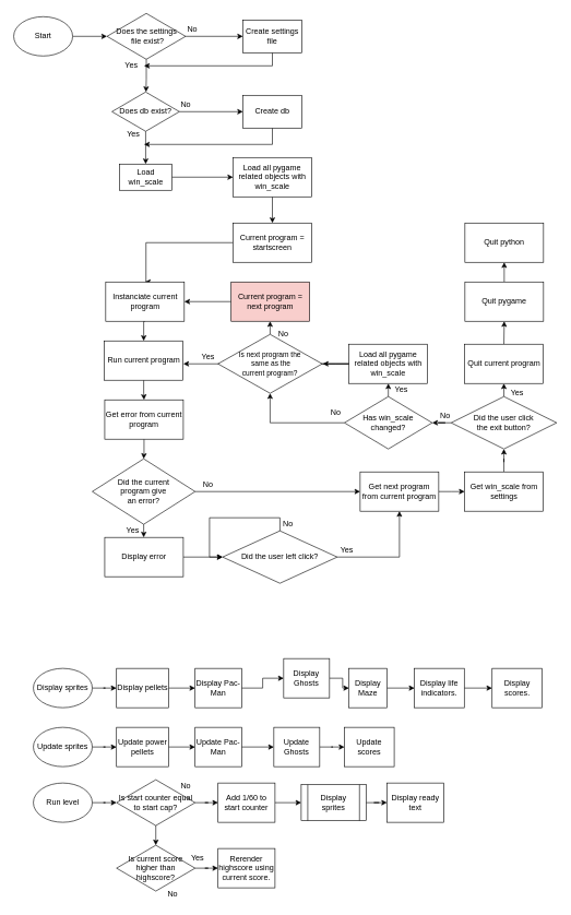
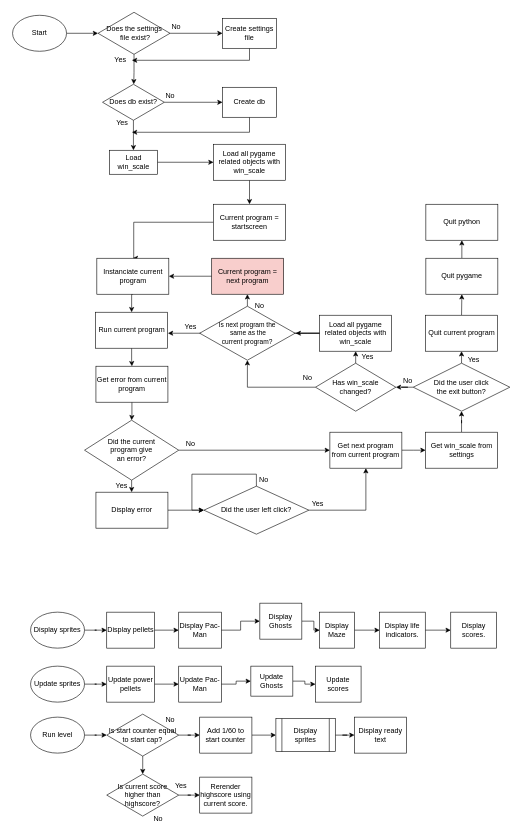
- <mxCell id="104" value="Update Ghosts" style="rounded=0;whiteSpace=wrap;html=1;" vertex="1" parent="1"><mxGeometry x="417.25" y="1110" width="70" height="60" as="geometry" /></mxCell>
+ <mxCell id="104" value="Update Ghosts" style="rounded=0;whiteSpace=wrap;html=1;" vertex="1" parent="1"><mxGeometry x="417.25" y="1110" width="70" height="50" as="geometry" /></mxCell>
